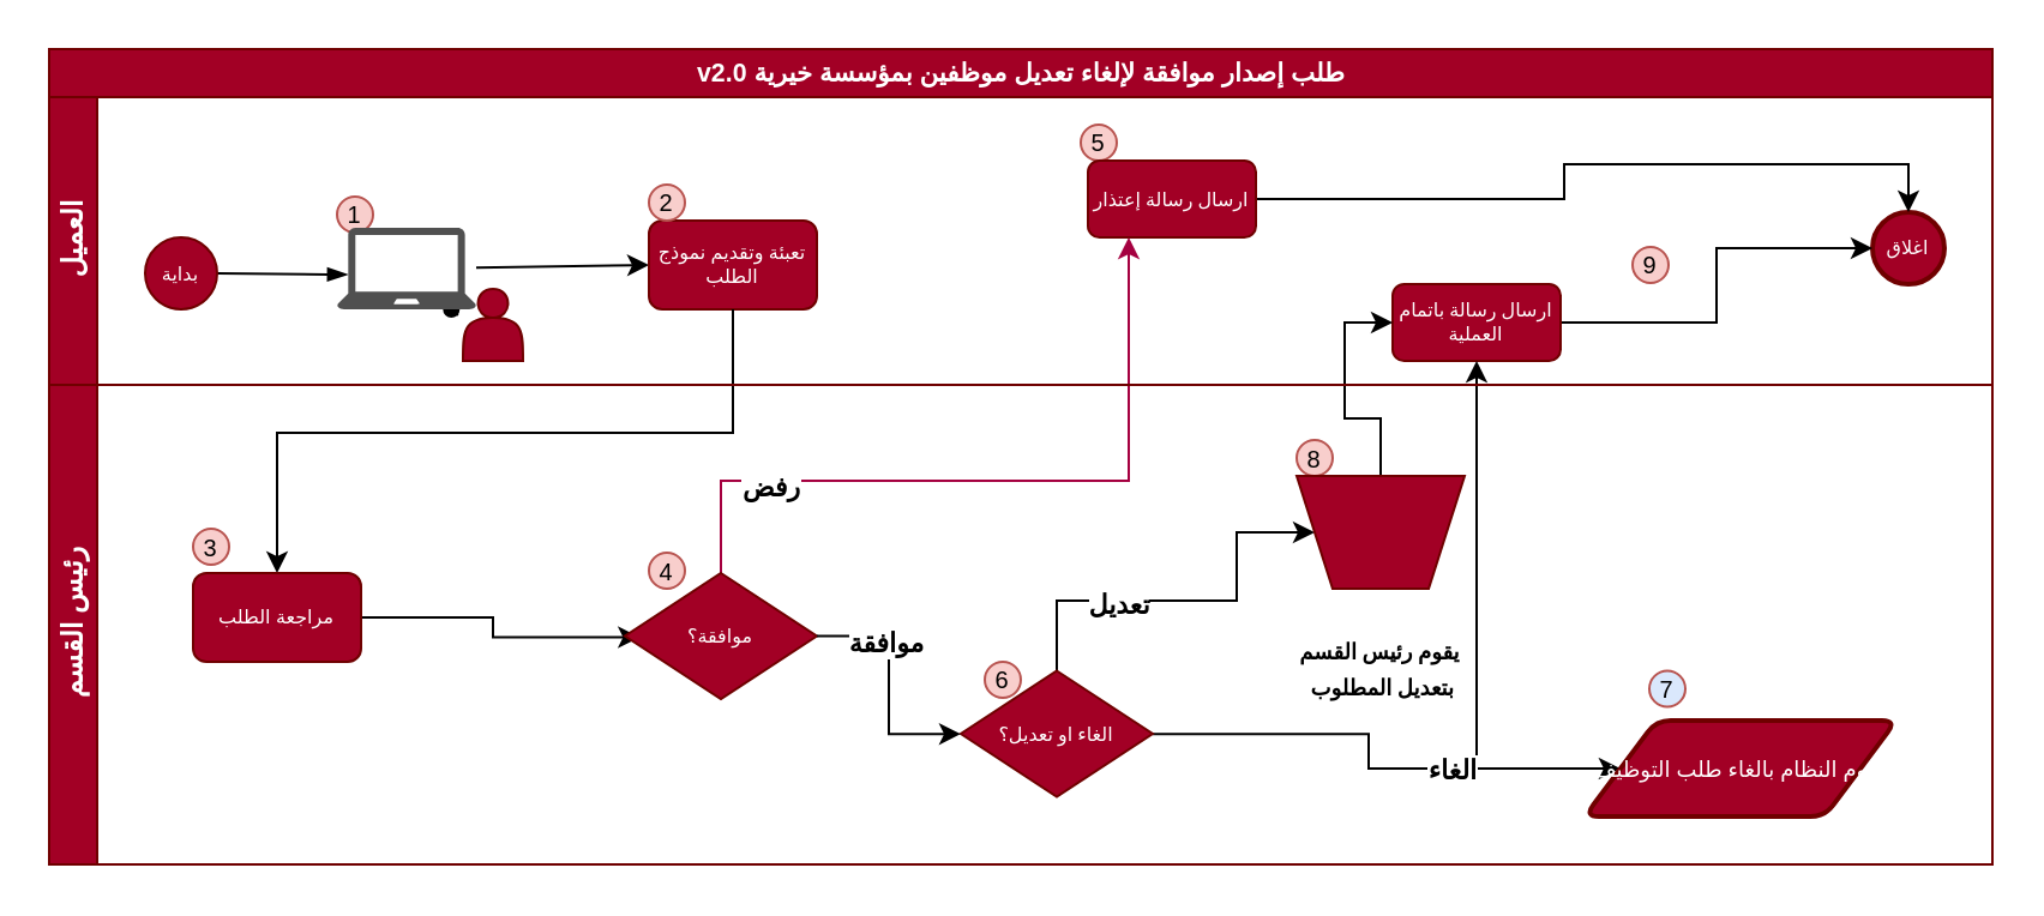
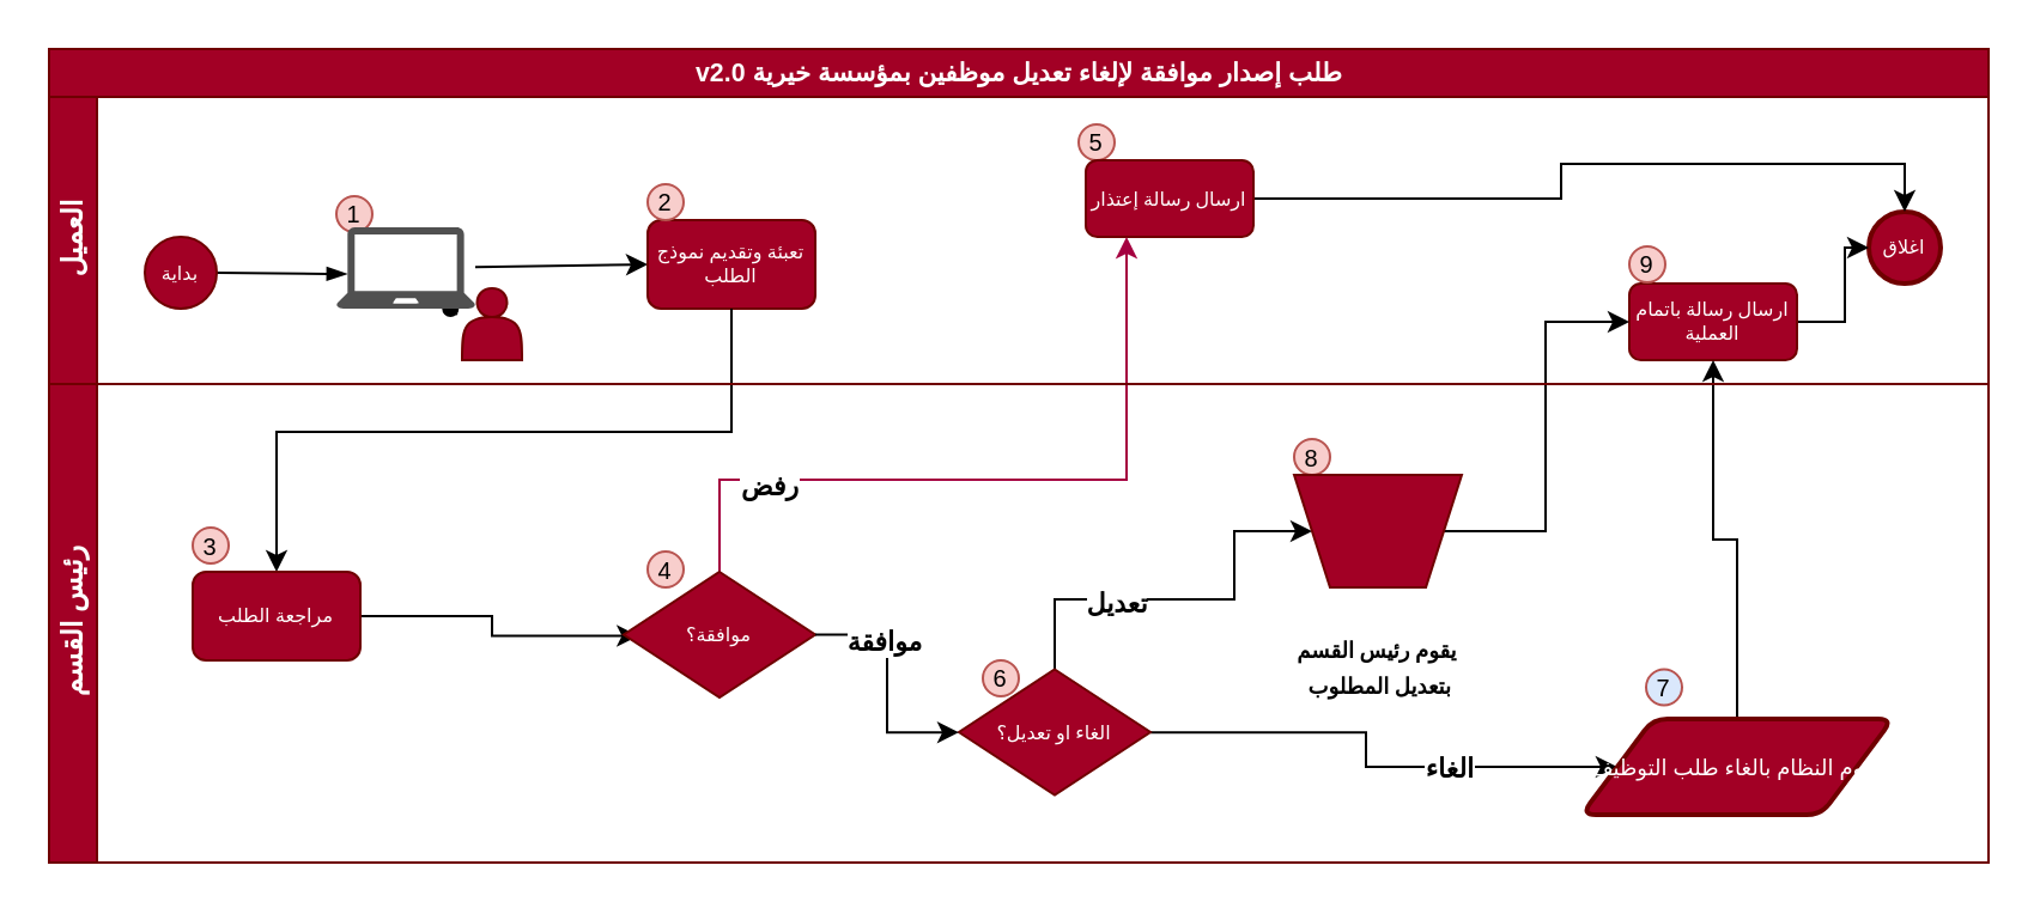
- <mxCell id="18" value="ارسال رسالة باتمام العملية" style="whiteSpace=wrap;html=1;rounded=1;shadow=0;fontFamily=Verdana;fontSize=8;fontColor=#ffffff;strokeColor=#6F0000;strokeWidth=1;fillColor=#a20025;" parent="3" vertex="1"><mxGeometry x="560" y="78" width="70" height="32" as="geometry" /></mxCell>
+ <mxCell id="18" value="ارسال رسالة باتمام العملية" style="whiteSpace=wrap;html=1;rounded=1;shadow=0;fontFamily=Verdana;fontSize=8;fontColor=#ffffff;strokeColor=#6F0000;strokeWidth=1;fillColor=#a20025;" parent="3" vertex="1"><mxGeometry x="660" y="78" width="70" height="32" as="geometry" /></mxCell>
